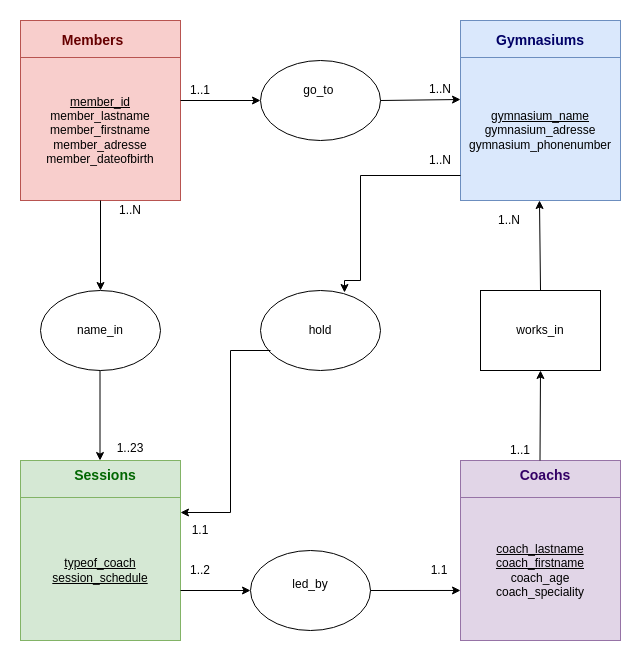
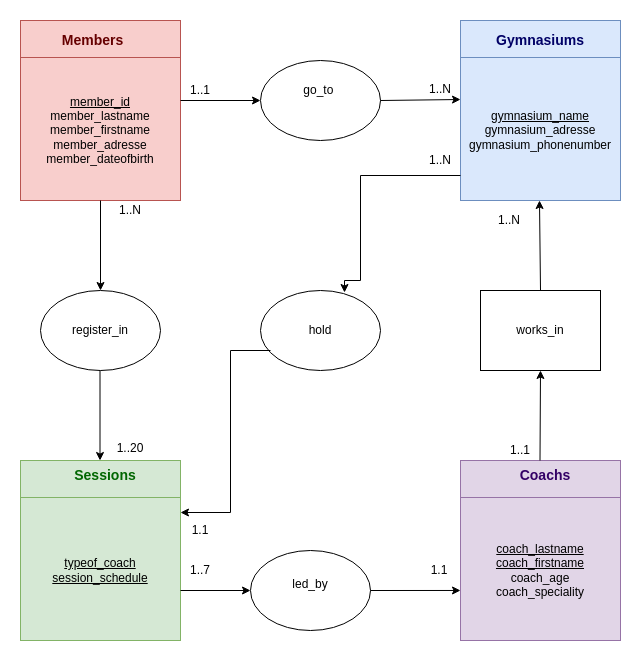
- <mxCell id="30" value="name_in" style="text;html=1;strokeColor=none;fillColor=none;align=center;verticalAlign=middle;whiteSpace=wrap;rounded=0;" vertex="1" parent="28"><mxGeometry x="10" y="20" width="100" height="40" as="geometry" /></mxCell>
+ <mxCell id="30" value="register_in" style="text;html=1;strokeColor=none;fillColor=none;align=center;verticalAlign=middle;whiteSpace=wrap;rounded=0;" vertex="1" parent="28"><mxGeometry x="10" y="20" width="100" height="40" as="geometry" /></mxCell>
- <mxCell id="39" value="1..23" style="text;html=1;strokeColor=none;fillColor=none;align=center;verticalAlign=middle;whiteSpace=wrap;rounded=0;" vertex="1" parent="1"><mxGeometry x="110" y="437.99" width="40" height="20" as="geometry" /></mxCell>
+ <mxCell id="39" value="1..20" style="text;html=1;strokeColor=none;fillColor=none;align=center;verticalAlign=middle;whiteSpace=wrap;rounded=0;" vertex="1" parent="1"><mxGeometry x="110" y="437.99" width="40" height="20" as="geometry" /></mxCell>
- <mxCell id="49" value="1..2" style="text;html=1;strokeColor=none;fillColor=none;align=center;verticalAlign=middle;whiteSpace=wrap;rounded=0;" vertex="1" parent="1"><mxGeometry x="180" y="560" width="40" height="20" as="geometry" /></mxCell>
+ <mxCell id="49" value="1..7" style="text;html=1;strokeColor=none;fillColor=none;align=center;verticalAlign=middle;whiteSpace=wrap;rounded=0;" vertex="1" parent="1"><mxGeometry x="180" y="560" width="40" height="20" as="geometry" /></mxCell>
